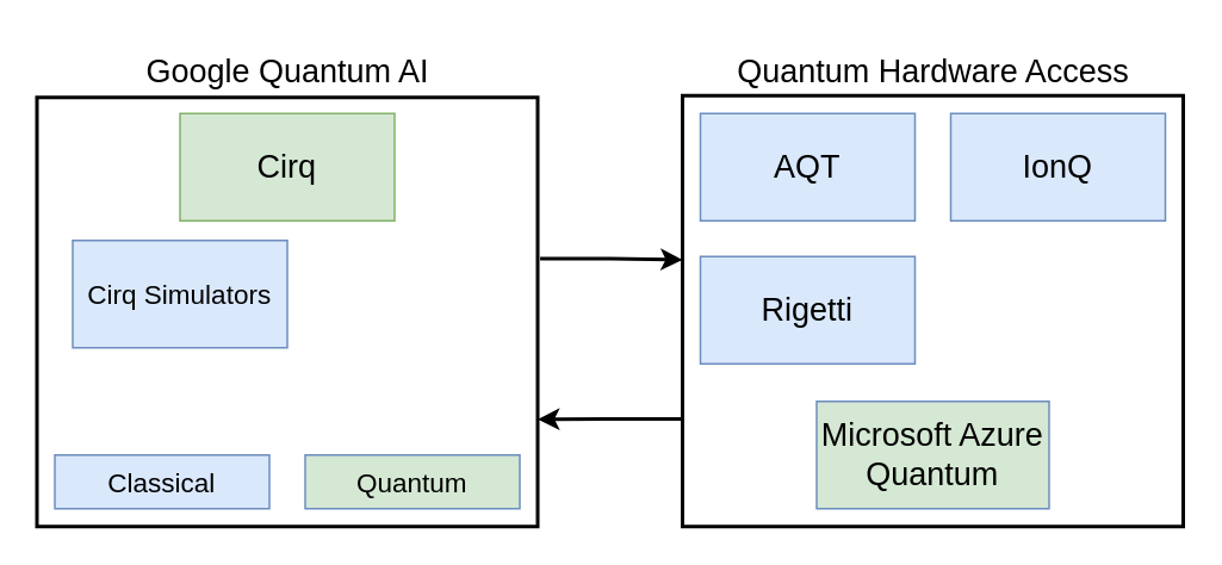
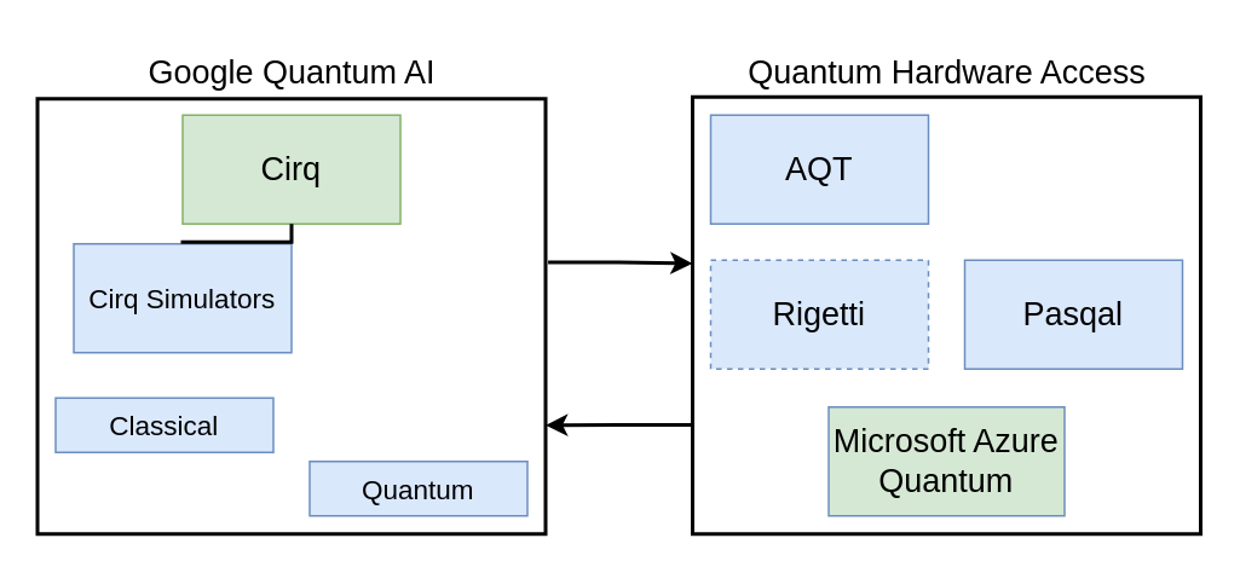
- <mxCell id="6" value="&lt;font style=&quot;font-size: 18px;&quot;&gt;IonQ&lt;/font&gt;" style="rounded=0;whiteSpace=wrap;html=1;fillColor=#dae8fc;strokeColor=#6c8ebf;container=0;" parent="2" vertex="1"><mxGeometry x="511" y="43" width="120" height="60" as="geometry" /></mxCell>
+ <mxCell id="17" style="edgeStyle=orthogonalEdgeStyle;html=1;exitX=0.5;exitY=1;exitDx=0;exitDy=0;entryX=0.5;entryY=0;entryDx=0;entryDy=0;rounded=0;strokeWidth=2;endArrow=none;endFill=0;" edge="1" parent="2" source="12" target="16"><mxGeometry relative="1" as="geometry" /></mxCell>
- <mxCell id="8" value="&lt;font style=&quot;font-size: 18px;&quot;&gt;Rigetti&lt;/font&gt;" style="rounded=0;whiteSpace=wrap;html=1;fillColor=#dae8fc;strokeColor=#6c8ebf;container=0;" parent="2" vertex="1"><mxGeometry x="371" y="123" width="120" height="60" as="geometry" /></mxCell>
+ <mxCell id="8" value="&lt;font style=&quot;font-size: 18px;&quot;&gt;Rigetti&lt;/font&gt;" style="rounded=0;whiteSpace=wrap;html=1;fillColor=#dae8fc;strokeColor=#6c8ebf;container=0;dashed=1;" parent="2" vertex="1"><mxGeometry x="371" y="123" width="120" height="60" as="geometry" /></mxCell>
+ <mxCell id="5" value="&lt;font style=&quot;font-size: 18px;&quot;&gt;Pasqal&lt;/font&gt;" style="rounded=0;whiteSpace=wrap;html=1;fillColor=#dae8fc;strokeColor=#6c8ebf;container=0;" parent="2" vertex="1"><mxGeometry x="511" y="123" width="120" height="60" as="geometry" /></mxCell>
- <mxCell id="18" value="&lt;font style=&quot;font-size: 15px;&quot;&gt;Classical&lt;/font&gt;" style="rounded=0;whiteSpace=wrap;html=1;fillColor=#dae8fc;strokeColor=#6c8ebf;container=0;" vertex="1" parent="2"><mxGeometry x="10" y="234" width="120" height="30" as="geometry" /></mxCell>
+ <mxCell id="18" value="&lt;font style=&quot;font-size: 15px;&quot;&gt;Classical&lt;/font&gt;" style="rounded=0;whiteSpace=wrap;html=1;fillColor=#dae8fc;strokeColor=#6c8ebf;container=0;" vertex="1" parent="2"><mxGeometry x="10" y="199" width="120" height="30" as="geometry" /></mxCell>
- <mxCell id="13" value="&lt;font style=&quot;font-size: 15px;&quot;&gt;Quantum&lt;/font&gt;" style="rounded=0;whiteSpace=wrap;html=1;fillColor=#d5e8d4;strokeColor=#6c8ebf;container=0;" parent="2" vertex="1"><mxGeometry x="150" y="234" width="120" height="30" as="geometry" /></mxCell>
+ <mxCell id="13" value="&lt;font style=&quot;font-size: 15px;&quot;&gt;Quantum&lt;/font&gt;" style="rounded=0;whiteSpace=wrap;html=1;fillColor=#dae8fc;strokeColor=#6c8ebf;container=0;" parent="2" vertex="1"><mxGeometry x="150" y="234" width="120" height="30" as="geometry" /></mxCell>
